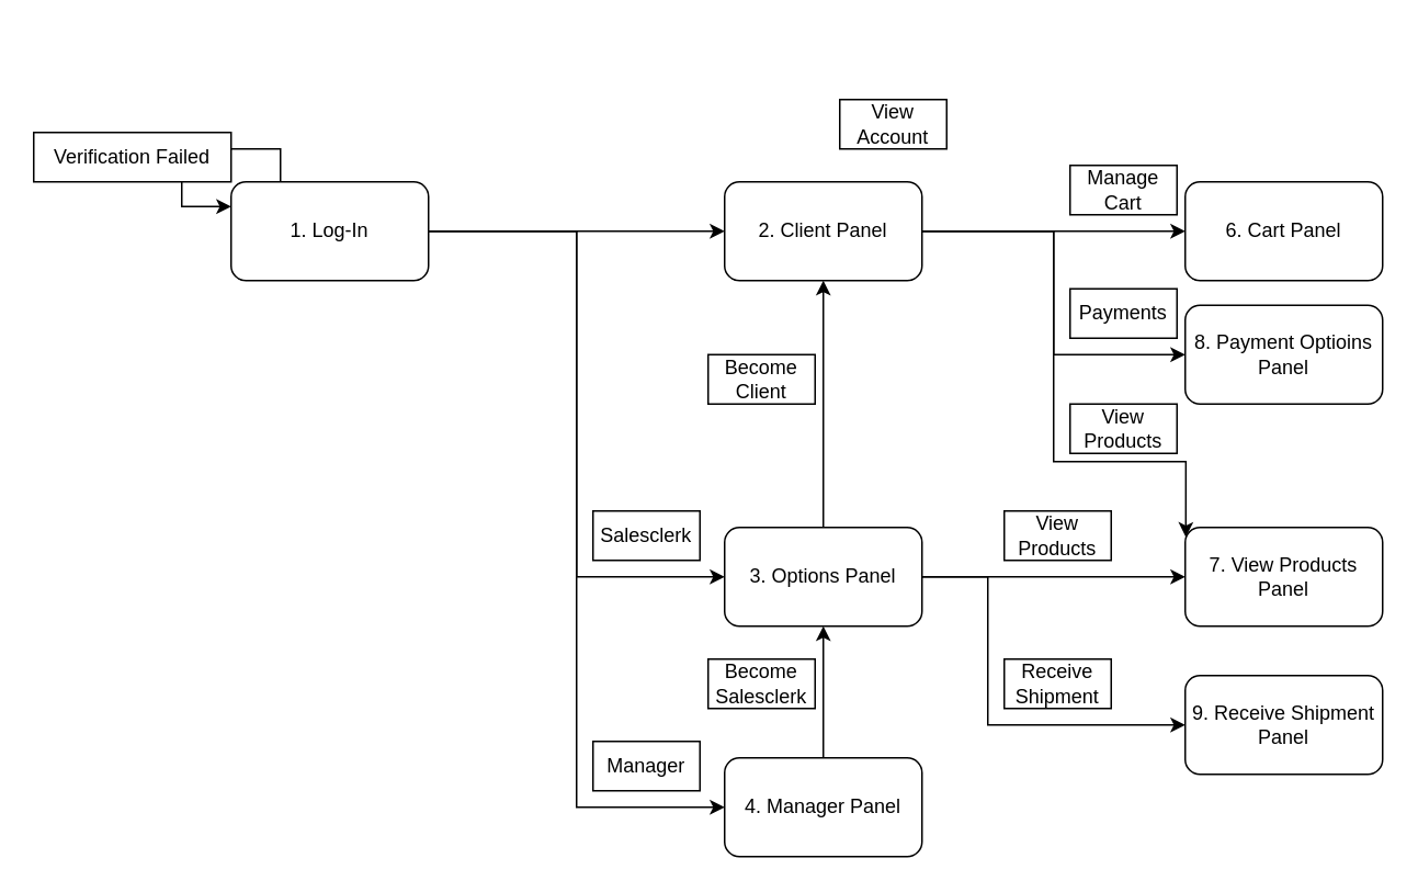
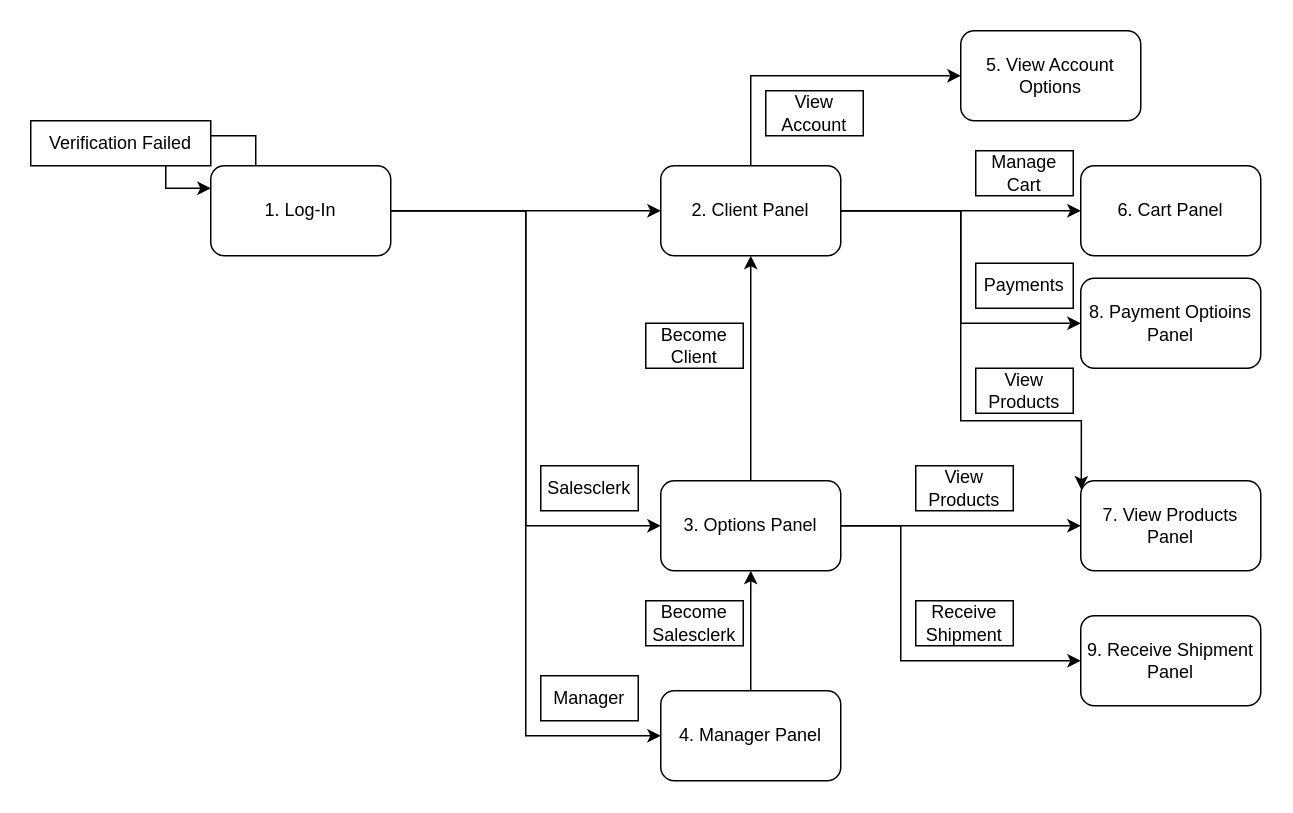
+ <mxCell id="7" style="edgeStyle=orthogonalEdgeStyle;rounded=0;orthogonalLoop=1;jettySize=auto;html=1;entryX=0;entryY=0.5;entryDx=0;entryDy=0;" edge="1" parent="1" source="11" target="21"><mxGeometry relative="1" as="geometry"><Array as="points"><mxPoint x="500" y="50" /></Array></mxGeometry></mxCell>
+ <mxCell id="21" value="5. View Account Options" style="rounded=1;whiteSpace=wrap;html=1;" vertex="1" parent="1"><mxGeometry x="640" y="20" width="120" height="60" as="geometry" /></mxCell>
